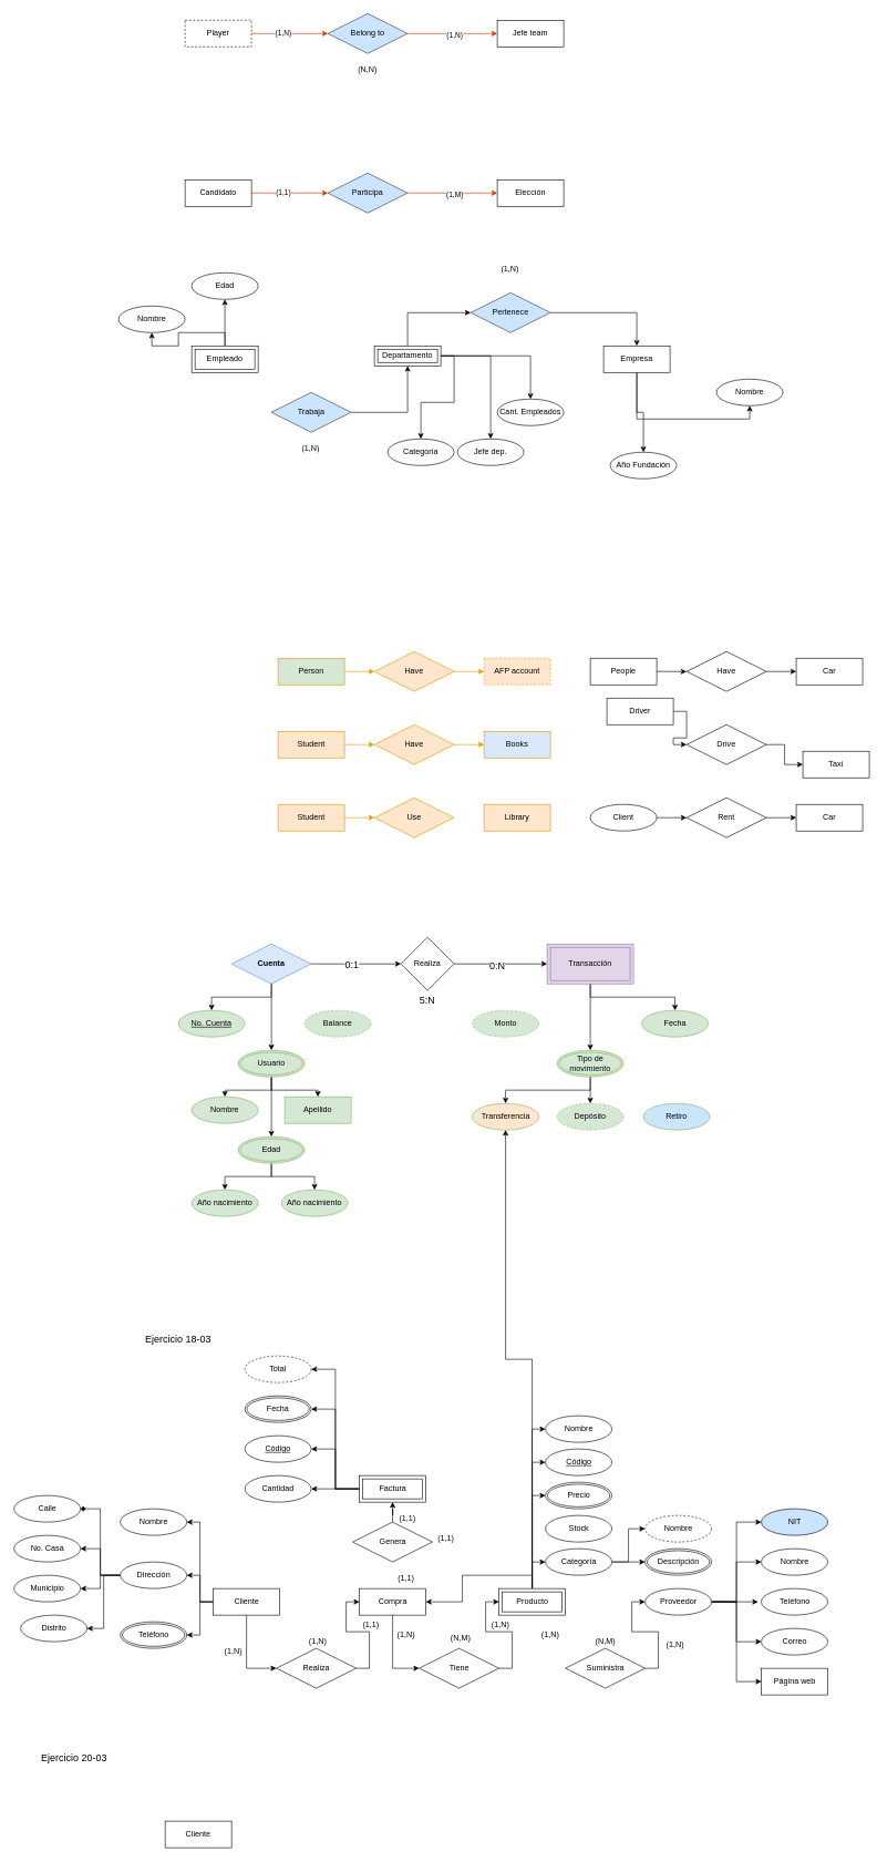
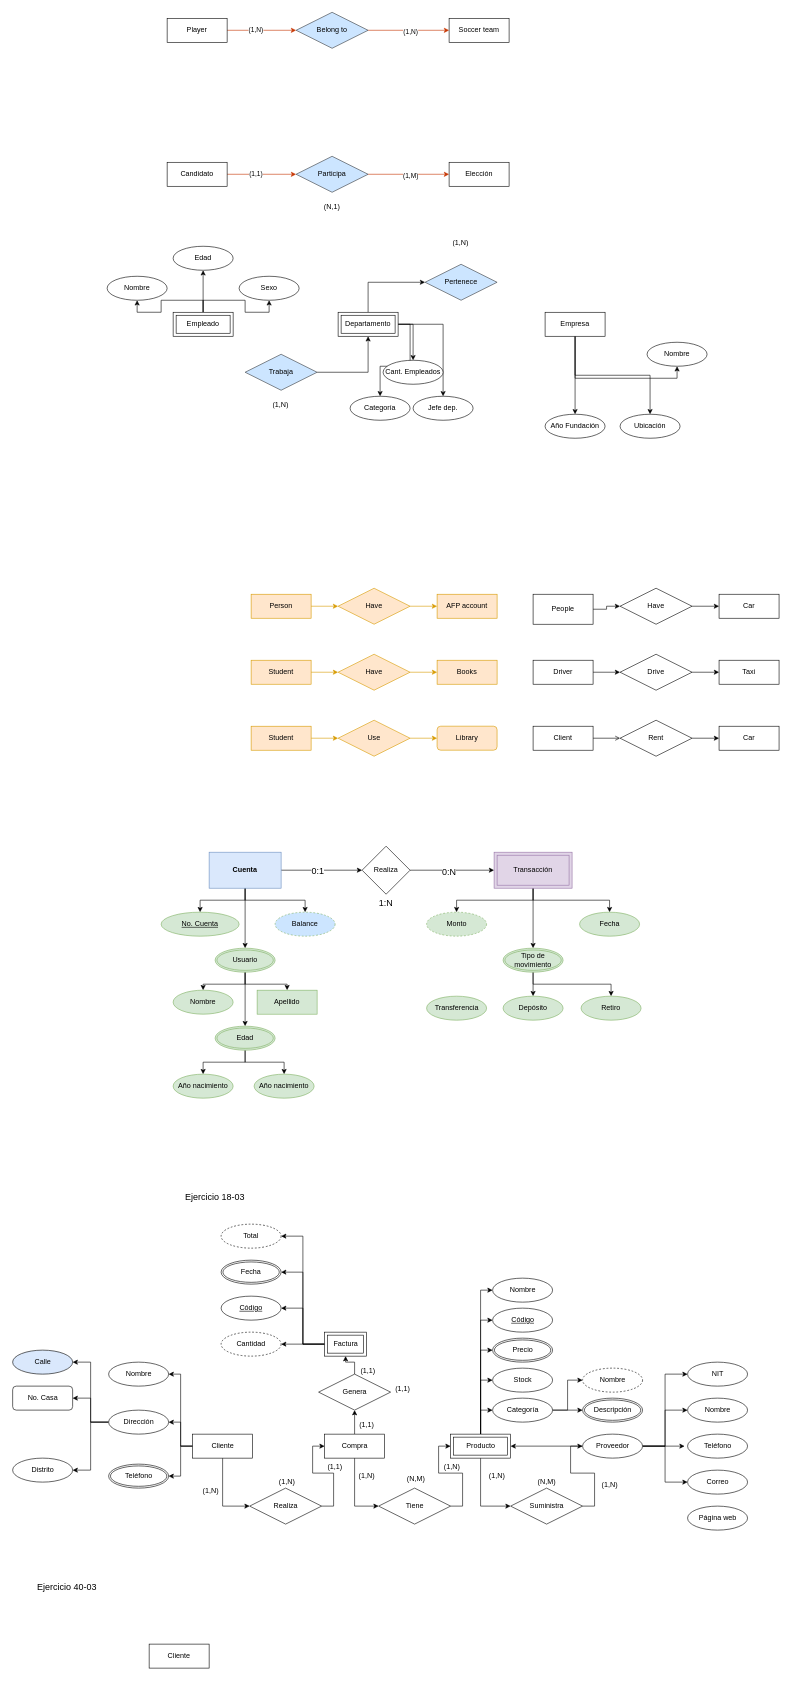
- <mxCell id="4" value="Player" style="whiteSpace=wrap;html=1;align=center;dashed=1;" parent="1" vertex="1"><mxGeometry x="278" y="30" width="100" height="40" as="geometry" /></mxCell>
+ <mxCell id="4" value="Player" style="whiteSpace=wrap;html=1;align=center;" parent="1" vertex="1"><mxGeometry x="278" y="30" width="100" height="40" as="geometry" /></mxCell>
- <mxCell id="5" value="Jefe team" style="whiteSpace=wrap;html=1;align=center;" parent="1" vertex="1"><mxGeometry x="748" y="30" width="100" height="40" as="geometry" /></mxCell>
+ <mxCell id="5" value="Soccer team" style="whiteSpace=wrap;html=1;align=center;" parent="1" vertex="1"><mxGeometry x="748" y="30" width="100" height="40" as="geometry" /></mxCell>
- <mxCell id="39" value="(N,N)" style="text;html=1;align=center;verticalAlign=middle;whiteSpace=wrap;rounded=0;" parent="1" vertex="1"><mxGeometry x="523" y="90" width="60" height="30" as="geometry" /></mxCell>
+ <mxCell id="47" value="(N,1)" style="text;html=1;align=center;verticalAlign=middle;whiteSpace=wrap;rounded=0;" parent="1" vertex="1"><mxGeometry x="523" y="330" width="60" height="30" as="geometry" /></mxCell>
- <mxCell id="54" style="edgeStyle=orthogonalEdgeStyle;rounded=0;orthogonalLoop=1;jettySize=auto;html=1;exitX=1;exitY=0.5;exitDx=0;exitDy=0;entryX=0.5;entryY=0;entryDx=0;entryDy=0;" parent="1" source="55" target="53" edge="1"><mxGeometry relative="1" as="geometry" /></mxCell>
+ <mxCell id="67" value="Sexo" style="ellipse;whiteSpace=wrap;html=1;align=center;" parent="1" vertex="1"><mxGeometry x="398" y="460" width="100" height="40" as="geometry" /></mxCell>
+ <mxCell id="56" style="edgeStyle=orthogonalEdgeStyle;rounded=0;orthogonalLoop=1;jettySize=auto;html=1;exitX=0.5;exitY=0;exitDx=0;exitDy=0;entryX=0.5;entryY=1;entryDx=0;entryDy=0;" parent="1" source="59" target="67" edge="1"><mxGeometry relative="1" as="geometry" /></mxCell>
- <mxCell id="64" value="Departamento" style="shape=ext;margin=3;double=1;whiteSpace=wrap;html=1;align=center;" parent="1" vertex="1"><mxGeometry x="563" y="520" width="100" height="30" as="geometry" /></mxCell>
+ <mxCell id="64" value="Departamento" style="shape=ext;margin=3;double=1;whiteSpace=wrap;html=1;align=center;" parent="1" vertex="1"><mxGeometry x="563" y="520" width="100" height="40" as="geometry" /></mxCell>
- <mxCell id="68" value="Cant. Empleados" style="ellipse;whiteSpace=wrap;html=1;align=center;" parent="1" vertex="1"><mxGeometry x="748" y="600" width="100" height="40" as="geometry" /></mxCell>
+ <mxCell id="68" value="Cant. Empleados" style="ellipse;whiteSpace=wrap;html=1;align=center;" parent="1" vertex="1"><mxGeometry x="638" y="600" width="100" height="40" as="geometry" /></mxCell>
+ <mxCell id="51" style="edgeStyle=orthogonalEdgeStyle;rounded=0;orthogonalLoop=1;jettySize=auto;html=1;exitX=0.5;exitY=1;exitDx=0;exitDy=0;entryX=0.5;entryY=0;entryDx=0;entryDy=0;" parent="1" source="53" target="73" edge="1"><mxGeometry relative="1" as="geometry" /></mxCell>
- <mxCell id="72" value="Año Fundación" style="ellipse;whiteSpace=wrap;html=1;align=center;" parent="1" vertex="1"><mxGeometry x="918" y="680" width="100" height="40" as="geometry" /></mxCell>
+ <mxCell id="72" value="Año Fundación" style="ellipse;whiteSpace=wrap;html=1;align=center;" parent="1" vertex="1"><mxGeometry x="908" y="690" width="100" height="40" as="geometry" /></mxCell>
+ <mxCell id="73" value="Ubicación" style="ellipse;whiteSpace=wrap;html=1;align=center;" parent="1" vertex="1"><mxGeometry x="1033" y="690" width="100" height="40" as="geometry" /></mxCell>
- <mxCell id="25" value="Person" style="whiteSpace=wrap;html=1;align=center;fillColor=#d5e8d4;strokeColor=#d79b00;" parent="1" vertex="1"><mxGeometry x="418" y="990" width="100" height="40" as="geometry" /></mxCell>
+ <mxCell id="25" value="Person" style="whiteSpace=wrap;html=1;align=center;fillColor=#ffe6cc;strokeColor=#d79b00;" parent="1" vertex="1"><mxGeometry x="418" y="990" width="100" height="40" as="geometry" /></mxCell>
- <mxCell id="26" value="AFP account" style="whiteSpace=wrap;html=1;align=center;fillColor=#ffe6cc;strokeColor=#d79b00;dashed=1;" parent="1" vertex="1"><mxGeometry x="728" y="990" width="100" height="40" as="geometry" /></mxCell>
+ <mxCell id="26" value="AFP account" style="whiteSpace=wrap;html=1;align=center;fillColor=#ffe6cc;strokeColor=#d79b00;" parent="1" vertex="1"><mxGeometry x="728" y="990" width="100" height="40" as="geometry" /></mxCell>
- <mxCell id="10" value="People" style="whiteSpace=wrap;html=1;align=center;" parent="1" vertex="1"><mxGeometry x="888" y="990" width="100" height="40" as="geometry" /></mxCell>
+ <mxCell id="10" value="People" style="whiteSpace=wrap;html=1;align=center;" parent="1" vertex="1"><mxGeometry x="888" y="990" width="100" height="50" as="geometry" /></mxCell>
- <mxCell id="15" value="Driver" style="whiteSpace=wrap;html=1;align=center;" parent="1" vertex="1"><mxGeometry x="913" y="1050" width="100" height="40" as="geometry" /></mxCell>
+ <mxCell id="15" value="Driver" style="whiteSpace=wrap;html=1;align=center;" parent="1" vertex="1"><mxGeometry x="888" y="1100" width="100" height="40" as="geometry" /></mxCell>
- <mxCell id="36" value="Books" style="whiteSpace=wrap;html=1;align=center;fillColor=#dae8fc;strokeColor=#d79b00;" parent="1" vertex="1"><mxGeometry x="728" y="1100" width="100" height="40" as="geometry" /></mxCell>
+ <mxCell id="36" value="Books" style="whiteSpace=wrap;html=1;align=center;fillColor=#ffe6cc;strokeColor=#d79b00;" parent="1" vertex="1"><mxGeometry x="728" y="1100" width="100" height="40" as="geometry" /></mxCell>
- <mxCell id="16" value="Taxi" style="whiteSpace=wrap;html=1;align=center;" parent="1" vertex="1"><mxGeometry x="1208" y="1130" width="100" height="40" as="geometry" /></mxCell>
+ <mxCell id="16" value="Taxi" style="whiteSpace=wrap;html=1;align=center;" parent="1" vertex="1"><mxGeometry x="1198" y="1100" width="100" height="40" as="geometry" /></mxCell>
+ <mxCell id="32" style="edgeStyle=orthogonalEdgeStyle;rounded=0;orthogonalLoop=1;jettySize=auto;html=1;exitX=1;exitY=0.5;exitDx=0;exitDy=0;entryX=0;entryY=0.5;entryDx=0;entryDy=0;fillColor=#ffe6cc;strokeColor=#d79b00;" parent="1" source="33" target="31" edge="1"><mxGeometry relative="1" as="geometry" /></mxCell>
- <mxCell id="31" value="Library" style="whiteSpace=wrap;html=1;align=center;fillColor=#ffe6cc;strokeColor=#d79b00;" parent="1" vertex="1"><mxGeometry x="728" y="1210" width="100" height="40" as="geometry" /></mxCell>
+ <mxCell id="31" value="Library" style="whiteSpace=wrap;html=1;align=center;fillColor=#ffe6cc;strokeColor=#d79b00;rounded=1;" parent="1" vertex="1"><mxGeometry x="728" y="1210" width="100" height="40" as="geometry" /></mxCell>
- <mxCell id="20" value="Client" style="ellipse;whiteSpace=wrap;html=1;align=center;" parent="1" vertex="1"><mxGeometry x="888" y="1210" width="100" height="40" as="geometry" /></mxCell>
+ <mxCell id="20" value="Client" style="whiteSpace=wrap;html=1;align=center;" parent="1" vertex="1"><mxGeometry x="888" y="1210" width="100" height="40" as="geometry" /></mxCell>
- <mxCell id="19" style="edgeStyle=orthogonalEdgeStyle;rounded=0;orthogonalLoop=1;jettySize=auto;html=1;exitX=1;exitY=0.5;exitDx=0;exitDy=0;entryX=0;entryY=0.5;entryDx=0;entryDy=0;" parent="1" source="20" target="23" edge="1"><mxGeometry relative="1" as="geometry"><mxPoint x="1028" y="1230" as="targetPoint" /></mxGeometry></mxCell>
+ <mxCell id="19" style="edgeStyle=orthogonalEdgeStyle;rounded=0;orthogonalLoop=1;jettySize=auto;html=1;exitX=1;exitY=0.5;exitDx=0;exitDy=0;entryX=0;entryY=0.5;entryDx=0;entryDy=0;endArrow=open;" parent="1" source="20" target="23" edge="1"><mxGeometry relative="1" as="geometry"><mxPoint x="1028" y="1230" as="targetPoint" /></mxGeometry></mxCell>
- <mxCell id="81" value="&lt;b&gt;Cuenta&lt;/b&gt;" style="rhombus;whiteSpace=wrap;html=1;fillColor=#dae8fc;strokeColor=#6c8ebf;" parent="1" vertex="1"><mxGeometry x="348" y="1420" width="120" height="60" as="geometry" /></mxCell>
+ <mxCell id="81" value="&lt;b&gt;Cuenta&lt;/b&gt;" style="rounded=0;whiteSpace=wrap;html=1;fillColor=#dae8fc;strokeColor=#6c8ebf;" parent="1" vertex="1"><mxGeometry x="348" y="1420" width="120" height="60" as="geometry" /></mxCell>
+ <mxCell id="79" style="edgeStyle=orthogonalEdgeStyle;rounded=0;orthogonalLoop=1;jettySize=auto;html=1;exitX=0.5;exitY=1;exitDx=0;exitDy=0;entryX=0.5;entryY=0;entryDx=0;entryDy=0;" parent="1" source="81" target="106" edge="1"><mxGeometry relative="1" as="geometry" /></mxCell>
- <mxCell id="105" value="5:N" style="text;html=1;align=center;verticalAlign=middle;whiteSpace=wrap;rounded=0;fontSize=15;fillColor=none;" parent="1" vertex="1"><mxGeometry x="613" y="1490" width="60" height="30" as="geometry" /></mxCell>
+ <mxCell id="105" value="1:N" style="text;html=1;align=center;verticalAlign=middle;whiteSpace=wrap;rounded=0;fontSize=15;fillColor=none;" parent="1" vertex="1"><mxGeometry x="613" y="1490" width="60" height="30" as="geometry" /></mxCell>
+ <mxCell id="85" style="edgeStyle=orthogonalEdgeStyle;rounded=0;orthogonalLoop=1;jettySize=auto;html=1;exitX=0.5;exitY=1;exitDx=0;exitDy=0;entryX=0.5;entryY=0;entryDx=0;entryDy=0;" parent="1" source="88" target="98" edge="1"><mxGeometry relative="1" as="geometry" /></mxCell>
- <mxCell id="89" value="No. Cuenta" style="ellipse;whiteSpace=wrap;html=1;align=center;fontStyle=4;fillColor=#d5e8d4;strokeColor=#82b366;" parent="1" vertex="1"><mxGeometry x="268" y="1520" width="100" height="40" as="geometry" /></mxCell>
+ <mxCell id="89" value="No. Cuenta" style="ellipse;whiteSpace=wrap;html=1;align=center;fontStyle=4;fillColor=#d5e8d4;strokeColor=#82b366;" parent="1" vertex="1"><mxGeometry x="268" y="1520" width="130" height="40" as="geometry" /></mxCell>
- <mxCell id="106" value="Balance" style="ellipse;whiteSpace=wrap;html=1;align=center;dashed=1;fillColor=#d5e8d4;strokeColor=#82b366;" parent="1" vertex="1"><mxGeometry x="458" y="1520" width="100" height="40" as="geometry" /></mxCell>
+ <mxCell id="106" value="Balance" style="ellipse;whiteSpace=wrap;html=1;align=center;dashed=1;fillColor=#cce5ff;strokeColor=#82b366;" parent="1" vertex="1"><mxGeometry x="458" y="1520" width="100" height="40" as="geometry" /></mxCell>
+ <mxCell id="91" style="edgeStyle=orthogonalEdgeStyle;rounded=0;orthogonalLoop=1;jettySize=auto;html=1;exitX=0.5;exitY=1;exitDx=0;exitDy=0;entryX=0.5;entryY=0;entryDx=0;entryDy=0;" parent="1" source="93" target="96" edge="1"><mxGeometry relative="1" as="geometry" /></mxCell>
- <mxCell id="92" style="edgeStyle=orthogonalEdgeStyle;rounded=0;orthogonalLoop=1;jettySize=auto;html=1;exitX=0.5;exitY=1;exitDx=0;exitDy=0;entryX=0.5;entryY=0;entryDx=0;entryDy=0;" parent="1" source="93" target="94" edge="1"><mxGeometry relative="1" as="geometry" /></mxCell>
- <mxCell id="94" value="Transferencia" style="ellipse;whiteSpace=wrap;html=1;align=center;fillColor=#ffe6cc;strokeColor=#82b366;" parent="1" vertex="1"><mxGeometry x="710.5" y="1660" width="100" height="40" as="geometry" /></mxCell>
+ <mxCell id="94" value="Transferencia" style="ellipse;whiteSpace=wrap;html=1;align=center;fillColor=#d5e8d4;strokeColor=#82b366;" parent="1" vertex="1"><mxGeometry x="710.5" y="1660" width="100" height="40" as="geometry" /></mxCell>
- <mxCell id="95" value="Depósito" style="ellipse;whiteSpace=wrap;html=1;align=center;fillColor=#d5e8d4;strokeColor=#82b366;dashed=1;" parent="1" vertex="1"><mxGeometry x="838" y="1660" width="100" height="40" as="geometry" /></mxCell>
+ <mxCell id="95" value="Depósito" style="ellipse;whiteSpace=wrap;html=1;align=center;fillColor=#d5e8d4;strokeColor=#82b366;" parent="1" vertex="1"><mxGeometry x="838" y="1660" width="100" height="40" as="geometry" /></mxCell>
- <mxCell id="96" value="Retiro" style="ellipse;whiteSpace=wrap;html=1;align=center;fillColor=#cce5ff;strokeColor=#82b366;" parent="1" vertex="1"><mxGeometry x="968" y="1660" width="100" height="40" as="geometry" /></mxCell>
+ <mxCell id="96" value="Retiro" style="ellipse;whiteSpace=wrap;html=1;align=center;fillColor=#d5e8d4;strokeColor=#82b366;" parent="1" vertex="1"><mxGeometry x="968" y="1660" width="100" height="40" as="geometry" /></mxCell>
- <mxCell id="133" style="edgeStyle=orthogonalEdgeStyle;rounded=0;orthogonalLoop=1;jettySize=auto;html=1;" parent="1" source="139" target="94" edge="1"><mxGeometry relative="1" as="geometry" /></mxCell>
+ <mxCell id="133" style="edgeStyle=orthogonalEdgeStyle;rounded=0;orthogonalLoop=1;jettySize=auto;html=1;entryX=0;entryY=0.5;entryDx=0;entryDy=0;" parent="1" source="139" target="132" edge="1"><mxGeometry relative="1" as="geometry" /></mxCell>
- <mxCell id="112" value="Ejercicio 18-03" style="text;html=1;align=center;verticalAlign=middle;whiteSpace=wrap;rounded=0;fontSize=15;" parent="1" vertex="1"><mxGeometry x="198" y="2000" width="140" height="30" as="geometry" /></mxCell>
+ <mxCell id="112" value="Ejercicio 18-03" style="text;html=1;align=center;verticalAlign=middle;whiteSpace=wrap;rounded=0;fontSize=15;" parent="1" vertex="1"><mxGeometry x="288" y="1980" width="140" height="30" as="geometry" /></mxCell>
- <mxCell id="174" value="Cantidad" style="ellipse;whiteSpace=wrap;html=1;align=center;" parent="1" vertex="1"><mxGeometry x="368" y="2220" width="100" height="40" as="geometry" /></mxCell>
+ <mxCell id="174" value="Cantidad" style="ellipse;whiteSpace=wrap;html=1;align=center;dashed=1;" parent="1" vertex="1"><mxGeometry x="368" y="2220" width="100" height="40" as="geometry" /></mxCell>
- <mxCell id="169" value="Factura" style="shape=ext;margin=3;double=1;whiteSpace=wrap;html=1;align=center;" parent="1" vertex="1"><mxGeometry x="540.5" y="2220" width="100" height="40" as="geometry" /></mxCell>
+ <mxCell id="169" value="Factura" style="shape=ext;margin=3;double=1;whiteSpace=wrap;html=1;align=center;" parent="1" vertex="1"><mxGeometry x="540.5" y="2220" width="70" height="40" as="geometry" /></mxCell>
- <mxCell id="152" value="Calle" style="ellipse;margin=3;whiteSpace=wrap;html=1;align=center;" parent="1" vertex="1"><mxGeometry x="20.5" y="2250" width="100" height="40" as="geometry" /></mxCell>
+ <mxCell id="152" value="Calle" style="ellipse;margin=3;whiteSpace=wrap;html=1;align=center;fillColor=#dae8fc;" parent="1" vertex="1"><mxGeometry x="20.5" y="2250" width="100" height="40" as="geometry" /></mxCell>
- <mxCell id="147" style="edgeStyle=orthogonalEdgeStyle;rounded=0;orthogonalLoop=1;jettySize=auto;html=1;exitX=0;exitY=0.5;exitDx=0;exitDy=0;entryX=1;entryY=0.5;entryDx=0;entryDy=0;endArrow=diamond;" parent="1" source="151" target="152" edge="1"><mxGeometry relative="1" as="geometry" /></mxCell>
+ <mxCell id="147" style="edgeStyle=orthogonalEdgeStyle;rounded=0;orthogonalLoop=1;jettySize=auto;html=1;exitX=0;exitY=0.5;exitDx=0;exitDy=0;entryX=1;entryY=0.5;entryDx=0;entryDy=0;" parent="1" source="151" target="152" edge="1"><mxGeometry relative="1" as="geometry" /></mxCell>
- <mxCell id="140" value="NIT" style="ellipse;whiteSpace=wrap;html=1;align=center;fillColor=#cce5ff;" parent="1" vertex="1"><mxGeometry x="1145.5" y="2270" width="100" height="40" as="geometry" /></mxCell>
+ <mxCell id="140" value="NIT" style="ellipse;whiteSpace=wrap;html=1;align=center;" parent="1" vertex="1"><mxGeometry x="1145.5" y="2270" width="100" height="40" as="geometry" /></mxCell>
- <mxCell id="153" value="No. Casa" style="ellipse;margin=3;whiteSpace=wrap;html=1;align=center;" parent="1" vertex="1"><mxGeometry x="20.5" y="2310" width="100" height="40" as="geometry" /></mxCell>
+ <mxCell id="153" value="No. Casa" style="margin=3;whiteSpace=wrap;html=1;align=center;rounded=1;" parent="1" vertex="1"><mxGeometry x="20.5" y="2310" width="100" height="40" as="geometry" /></mxCell>
+ <mxCell id="125" style="edgeStyle=orthogonalEdgeStyle;rounded=0;orthogonalLoop=1;jettySize=auto;html=1;entryX=0.5;entryY=1;entryDx=0;entryDy=0;" parent="1" source="126" target="171" edge="1"><mxGeometry relative="1" as="geometry" /></mxCell>
- <mxCell id="154" value="Municipio" style="ellipse;margin=3;whiteSpace=wrap;html=1;align=center;" parent="1" vertex="1"><mxGeometry x="20.5" y="2370" width="100" height="40" as="geometry" /></mxCell>
- <mxCell id="149" style="edgeStyle=orthogonalEdgeStyle;rounded=0;orthogonalLoop=1;jettySize=auto;html=1;exitX=0;exitY=0.5;exitDx=0;exitDy=0;entryX=1;entryY=0.5;entryDx=0;entryDy=0;" parent="1" source="151" target="154" edge="1"><mxGeometry relative="1" as="geometry" /></mxCell>
- <mxCell id="135" style="edgeStyle=orthogonalEdgeStyle;rounded=0;orthogonalLoop=1;jettySize=auto;html=1;exitX=0.5;exitY=0;exitDx=0;exitDy=0;" parent="1" source="139" target="126" edge="1"><mxGeometry relative="1" as="geometry" /></mxCell>
+ <mxCell id="135" style="edgeStyle=orthogonalEdgeStyle;rounded=0;orthogonalLoop=1;jettySize=auto;html=1;exitX=0.5;exitY=0;exitDx=0;exitDy=0;entryX=0;entryY=0.5;entryDx=0;entryDy=0;" parent="1" source="139" target="159" edge="1"><mxGeometry relative="1" as="geometry" /></mxCell>
- <mxCell id="155" value="Distrito" style="ellipse;margin=3;whiteSpace=wrap;html=1;align=center;" parent="1" vertex="1"><mxGeometry x="30.5" y="2430" width="100" height="40" as="geometry" /></mxCell>
+ <mxCell id="155" value="Distrito" style="ellipse;margin=3;whiteSpace=wrap;html=1;align=center;" parent="1" vertex="1"><mxGeometry x="20.5" y="2430" width="100" height="40" as="geometry" /></mxCell>
- <mxCell id="117" style="edgeStyle=orthogonalEdgeStyle;rounded=0;orthogonalLoop=1;jettySize=auto;html=1;entryX=0;entryY=0.5;entryDx=0;entryDy=0;" parent="1" source="118" target="145" edge="1"><mxGeometry relative="1" as="geometry" /></mxCell>
+ <mxCell id="117" style="edgeStyle=orthogonalEdgeStyle;rounded=0;orthogonalLoop=1;jettySize=auto;html=1;" parent="1" source="118" target="139" edge="1"><mxGeometry relative="1" as="geometry" /></mxCell>
- <mxCell id="145" value="Página web" style="whiteSpace=wrap;html=1;align=center;rounded=0;" parent="1" vertex="1"><mxGeometry x="1145.5" y="2510" width="100" height="40" as="geometry" /></mxCell>
+ <mxCell id="145" value="Página web" style="ellipse;whiteSpace=wrap;html=1;align=center;" parent="1" vertex="1"><mxGeometry x="1145.5" y="2510" width="100" height="40" as="geometry" /></mxCell>
- <mxCell id="189" value="Ejercicio 20-03" style="text;html=1;align=center;verticalAlign=middle;whiteSpace=wrap;rounded=0;fontSize=15;" vertex="1" parent="1"><mxGeometry x="40.5" y="2630" width="140" height="30" as="geometry" /></mxCell>
+ <mxCell id="189" value="Ejercicio 40-03" style="text;html=1;align=center;verticalAlign=middle;whiteSpace=wrap;rounded=0;fontSize=15;" vertex="1" parent="1"><mxGeometry x="40.5" y="2630" width="140" height="30" as="geometry" /></mxCell>
